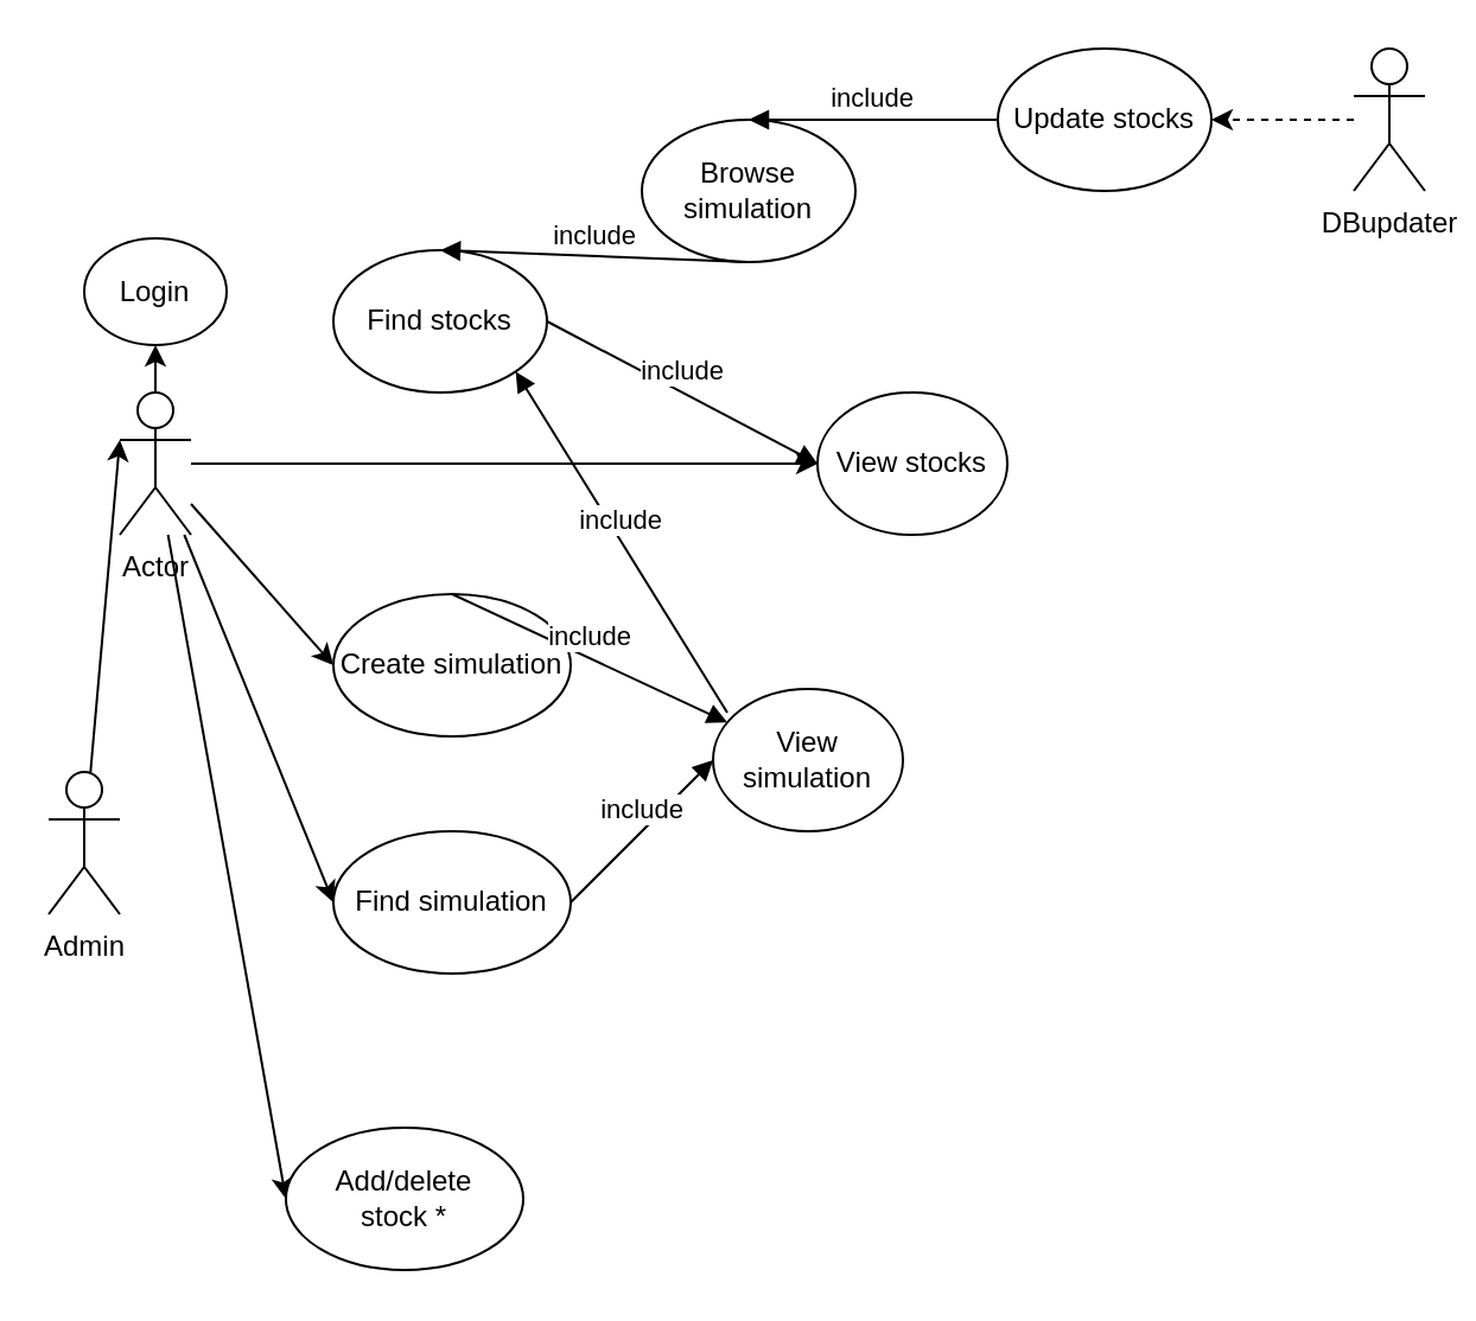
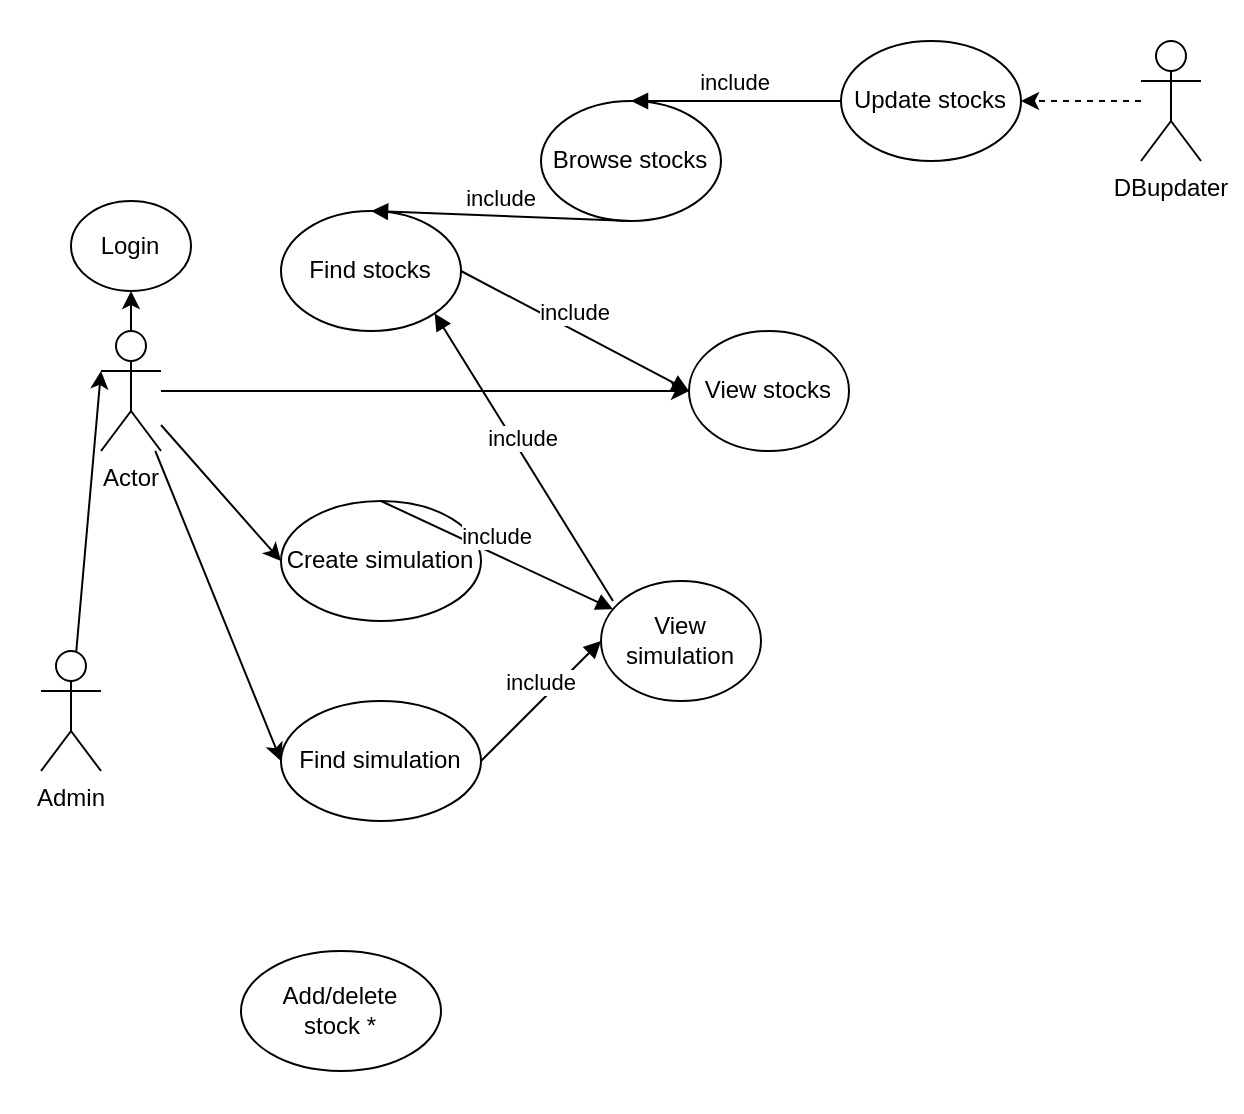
- <mxCell id="23" value="Browse simulation" style="ellipse;whiteSpace=wrap;html=1;" vertex="1" parent="1"><mxGeometry x="270" y="50" width="90" height="60" as="geometry" /></mxCell>
+ <mxCell id="23" value="Browse stocks" style="ellipse;whiteSpace=wrap;html=1;" vertex="1" parent="1"><mxGeometry x="270" y="50" width="90" height="60" as="geometry" /></mxCell>
- <mxCell id="5" style="edgeStyle=none;rounded=0;orthogonalLoop=1;jettySize=auto;html=1;entryX=0;entryY=0.5;entryDx=0;entryDy=0;" edge="1" parent="1" source="7" target="20"><mxGeometry relative="1" as="geometry" /></mxCell>
